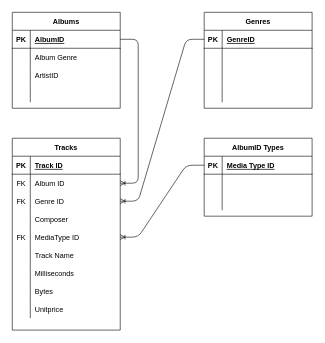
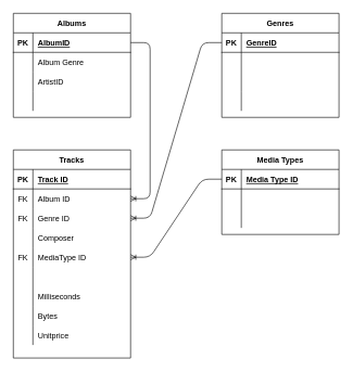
- <mxCell id="27" value="AlbumID Types" style="shape=table;startSize=30;container=1;collapsible=1;childLayout=tableLayout;fixedRows=1;rowLines=0;fontStyle=1;align=center;resizeLast=1;" parent="1" vertex="1"><mxGeometry x="340" y="230" width="180" height="130" as="geometry" /></mxCell>
+ <mxCell id="27" value="Media Types" style="shape=table;startSize=30;container=1;collapsible=1;childLayout=tableLayout;fixedRows=1;rowLines=0;fontStyle=1;align=center;resizeLast=1;" parent="1" vertex="1"><mxGeometry x="340" y="230" width="180" height="130" as="geometry" /></mxCell>
- <mxCell id="54" value="Track Name " style="shape=partialRectangle;connectable=0;fillColor=none;top=0;left=0;bottom=0;right=0;align=left;spacingLeft=6;overflow=hidden;" parent="52" vertex="1"><mxGeometry x="30" width="150" height="30" as="geometry"><mxRectangle width="150" height="30" as="alternateBounds" /></mxGeometry></mxCell>
